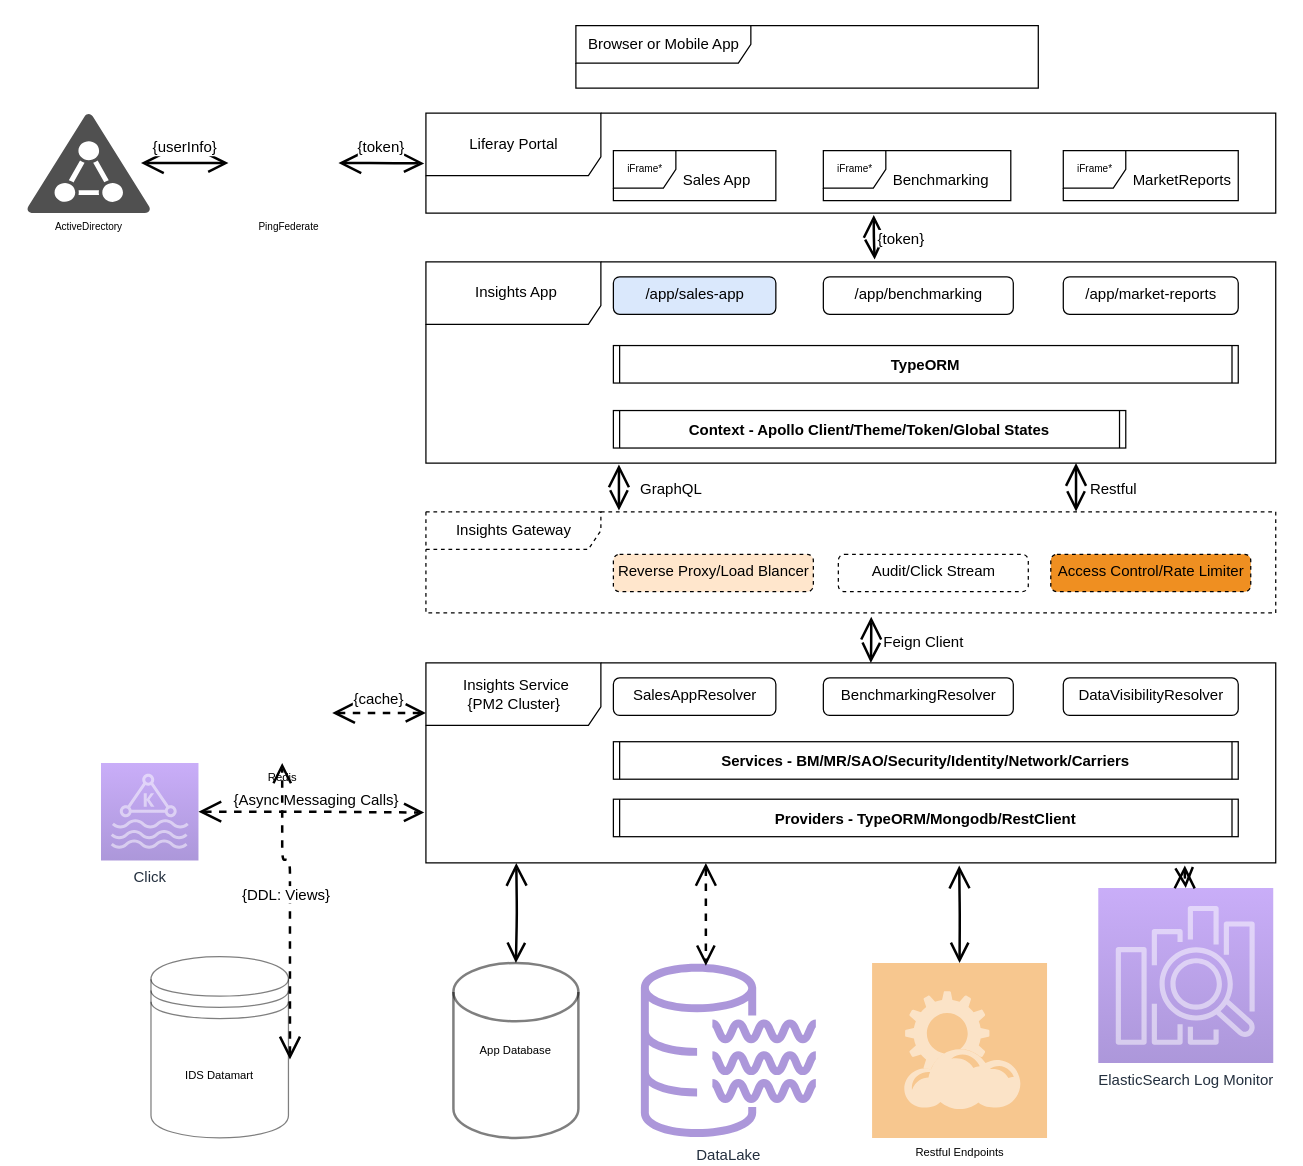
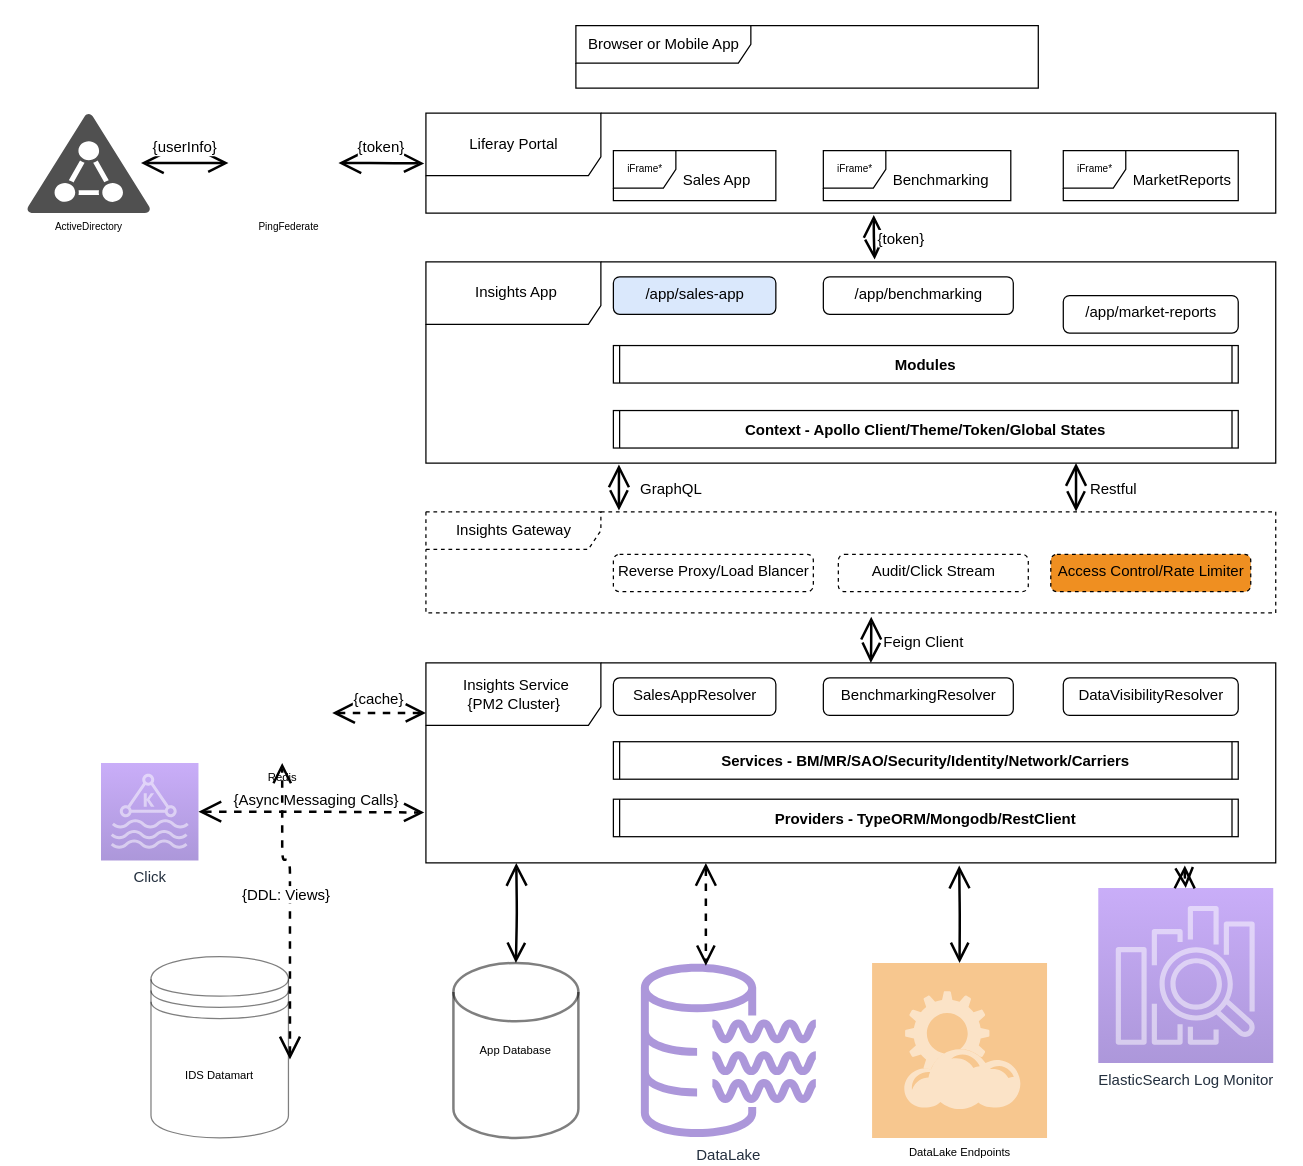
- <mxCell id="22" value="/app/market-reports" style="html=1;align=center;verticalAlign=top;rounded=1;absoluteArcSize=1;arcSize=10;dashed=0;fontSize=12;" vertex="1" parent="1"><mxGeometry x="850" y="221" width="140" height="30" as="geometry" /></mxCell>
+ <mxCell id="22" value="/app/market-reports" style="html=1;align=center;verticalAlign=top;rounded=1;absoluteArcSize=1;arcSize=10;dashed=0;fontSize=12;" vertex="1" parent="1"><mxGeometry x="850" y="236" width="140" height="30" as="geometry" /></mxCell>
- <mxCell id="23" value="TypeORM" style="shape=process2;fixedSize=1;size=5;fontStyle=1;fontSize=12;align=center;" vertex="1" parent="1"><mxGeometry x="490" y="276" width="500" height="30" as="geometry" /></mxCell>
+ <mxCell id="23" value="Modules" style="shape=process2;fixedSize=1;size=5;fontStyle=1;fontSize=12;align=center;" vertex="1" parent="1"><mxGeometry x="490" y="276" width="500" height="30" as="geometry" /></mxCell>
- <mxCell id="24" value="Context - Apollo Client/Theme/Token/Global States" style="shape=process2;fixedSize=1;size=5;fontStyle=1;fontSize=12;align=center;" vertex="1" parent="1"><mxGeometry x="490" y="328" width="410" height="30" as="geometry" /></mxCell>
+ <mxCell id="24" value="Context - Apollo Client/Theme/Token/Global States" style="shape=process2;fixedSize=1;size=5;fontStyle=1;fontSize=12;align=center;" vertex="1" parent="1"><mxGeometry x="490" y="328" width="500" height="30" as="geometry" /></mxCell>
- <mxCell id="26" value="Reverse Proxy/Load Blancer" style="html=1;align=center;verticalAlign=top;rounded=1;absoluteArcSize=1;arcSize=10;dashed=1;fontSize=12;fillColor=#ffe6cc;" vertex="1" parent="1"><mxGeometry x="490" y="443" width="160" height="30" as="geometry" /></mxCell>
+ <mxCell id="26" value="Reverse Proxy/Load Blancer" style="html=1;align=center;verticalAlign=top;rounded=1;absoluteArcSize=1;arcSize=10;dashed=1;fontSize=12;" vertex="1" parent="1"><mxGeometry x="490" y="443" width="160" height="30" as="geometry" /></mxCell>
- <mxCell id="45" value="Restful Endpoints" style="shadow=0;dashed=0;html=1;strokeColor=none;fillColor=#EF8F21;labelPosition=center;verticalLabelPosition=bottom;verticalAlign=top;align=center;outlineConnect=0;shape=mxgraph.veeam.2d.restful_apis;fontSize=9;opacity=50;" vertex="1" parent="1"><mxGeometry x="697" y="770" width="140" height="140" as="geometry" /></mxCell>
+ <mxCell id="45" value="DataLake Endpoints" style="shadow=0;dashed=0;html=1;strokeColor=none;fillColor=#EF8F21;labelPosition=center;verticalLabelPosition=bottom;verticalAlign=top;align=center;outlineConnect=0;shape=mxgraph.veeam.2d.restful_apis;fontSize=9;opacity=50;" vertex="1" parent="1"><mxGeometry x="697" y="770" width="140" height="140" as="geometry" /></mxCell>
